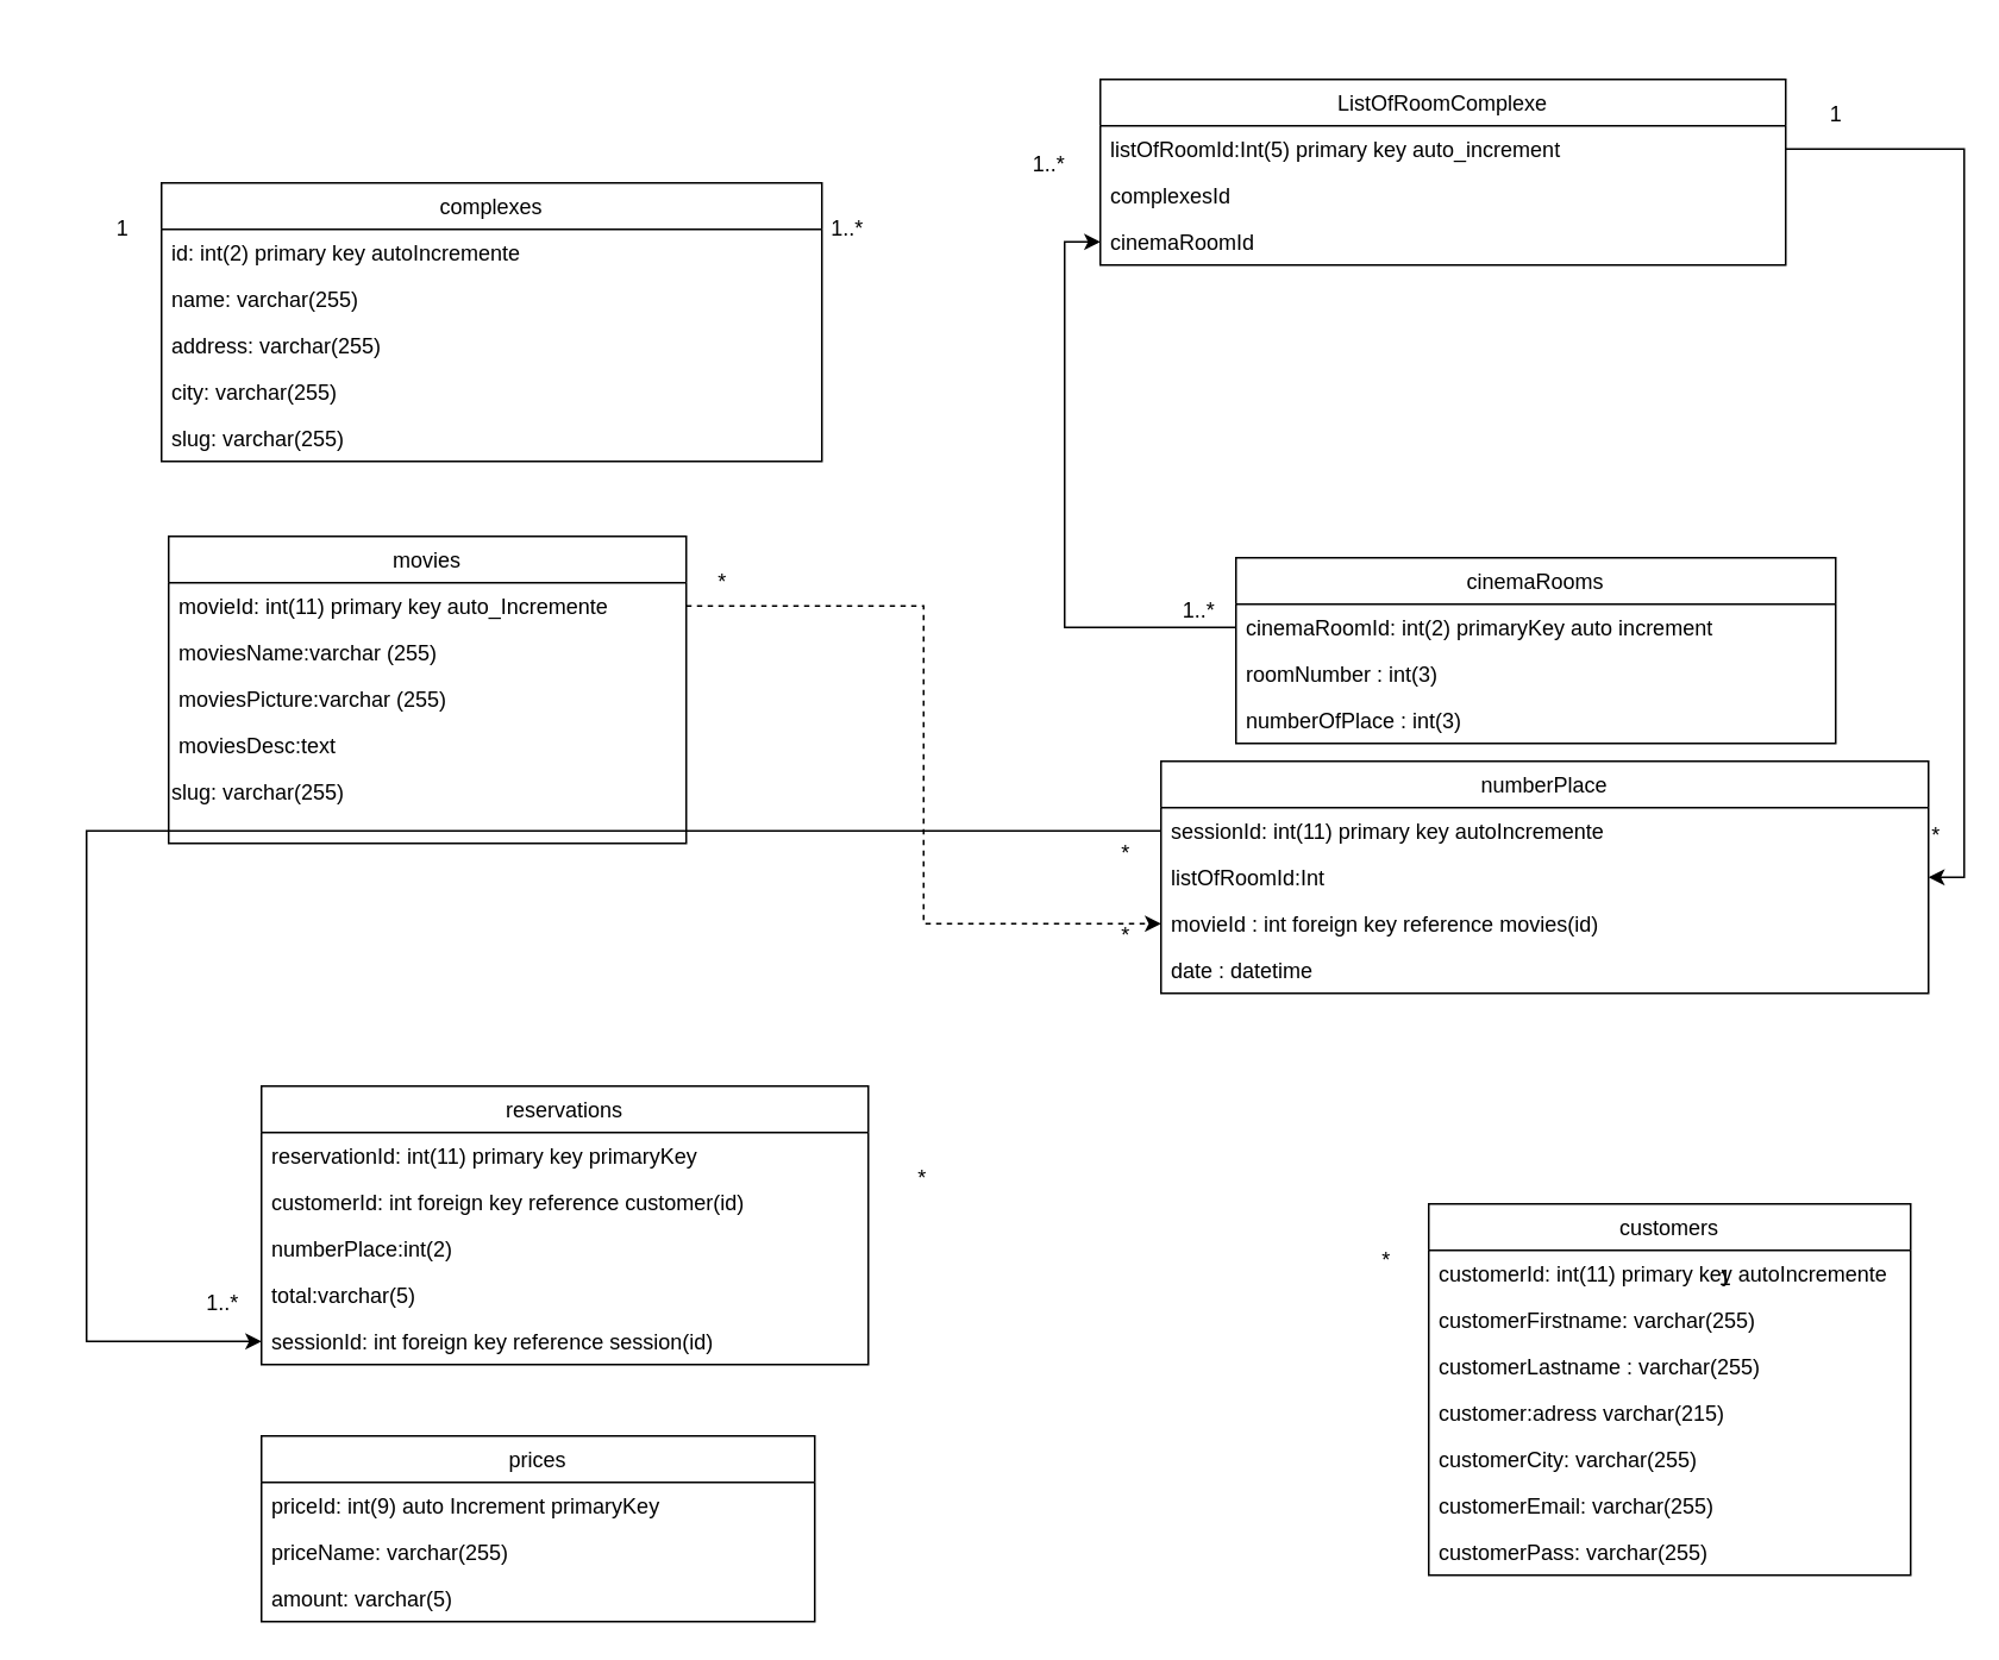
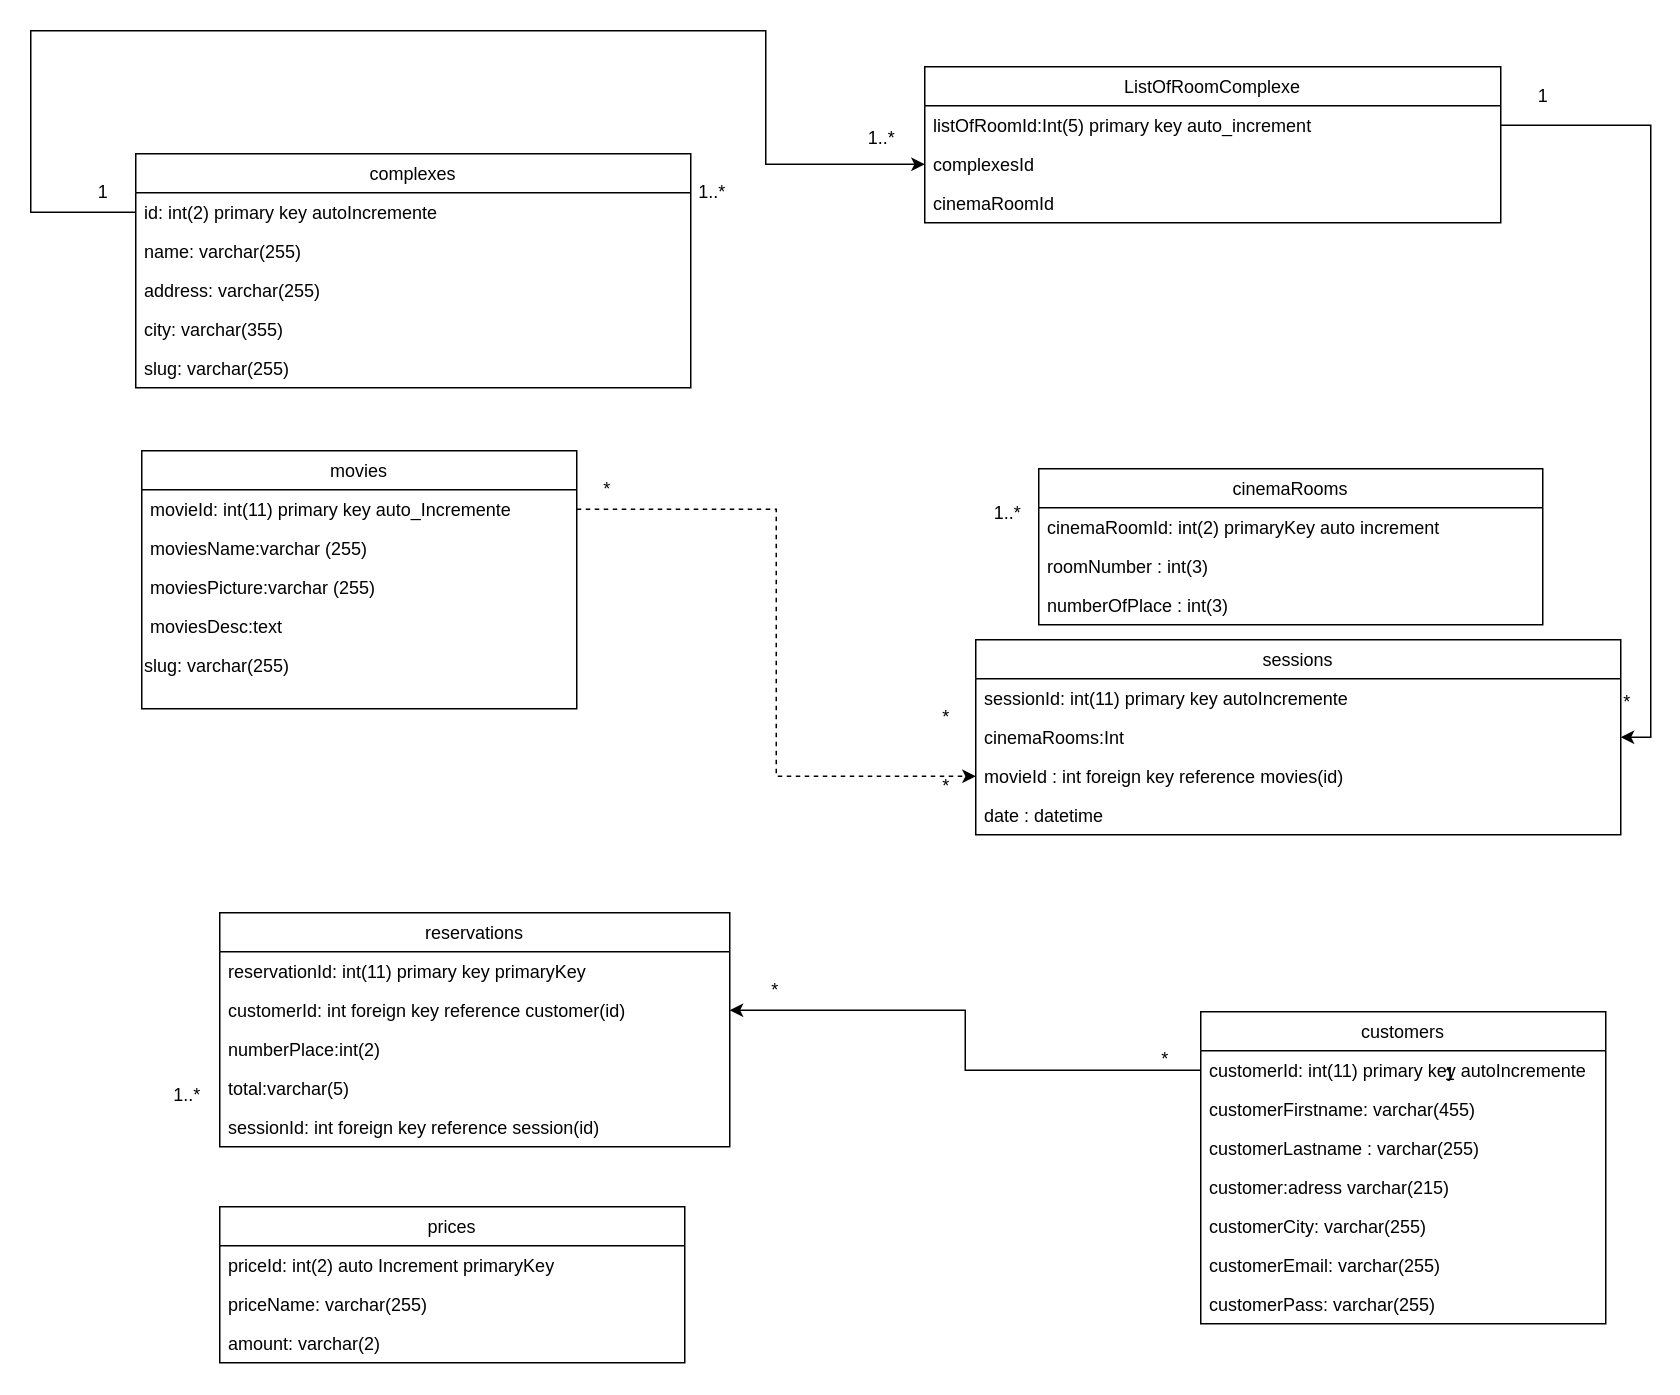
+ <mxCell id="53" style="edgeStyle=orthogonalEdgeStyle;rounded=0;orthogonalLoop=1;jettySize=auto;html=1;exitX=0;exitY=0.5;exitDx=0;exitDy=0;entryX=0;entryY=0.5;entryDx=0;entryDy=0;" edge="1" parent="1" source="3" target="51"><mxGeometry relative="1" as="geometry"><mxPoint x="580" y="96" as="targetPoint" /><Array as="points"><mxPoint x="20" y="141" /><mxPoint x="20" y="20" /><mxPoint x="510" y="20" /><mxPoint x="510" y="109" /></Array></mxGeometry></mxCell>
- <mxCell id="6" value="city: varchar(255)" style="text;strokeColor=none;fillColor=none;align=left;verticalAlign=top;spacingLeft=4;spacingRight=4;overflow=hidden;rotatable=0;points=[[0,0.5],[1,0.5]];portConstraint=eastwest;" vertex="1" parent="2"><mxGeometry y="104" width="370" height="26" as="geometry" /></mxCell>
+ <mxCell id="6" value="city: varchar(355)" style="text;strokeColor=none;fillColor=none;align=left;verticalAlign=top;spacingLeft=4;spacingRight=4;overflow=hidden;rotatable=0;points=[[0,0.5],[1,0.5]];portConstraint=eastwest;" vertex="1" parent="2"><mxGeometry y="104" width="370" height="26" as="geometry" /></mxCell>
- <mxCell id="54" style="edgeStyle=orthogonalEdgeStyle;rounded=0;orthogonalLoop=1;jettySize=auto;html=1;exitX=0;exitY=0.5;exitDx=0;exitDy=0;entryX=0;entryY=0.5;entryDx=0;entryDy=0;" edge="1" parent="1" source="9" target="52"><mxGeometry relative="1" as="geometry" /></mxCell>
- <mxCell id="36" value="numberPlace" style="swimlane;fontStyle=0;childLayout=stackLayout;horizontal=1;startSize=26;fillColor=none;horizontalStack=0;resizeParent=1;resizeParentMax=0;resizeLast=0;collapsible=1;marginBottom=0;" vertex="1" parent="1"><mxGeometry x="650" width="430" height="130" as="geometry" y="426" /></mxCell>
+ <mxCell id="36" value="sessions" style="swimlane;fontStyle=0;childLayout=stackLayout;horizontal=1;startSize=26;fillColor=none;horizontalStack=0;resizeParent=1;resizeParentMax=0;resizeLast=0;collapsible=1;marginBottom=0;" vertex="1" parent="1"><mxGeometry x="650" width="430" height="130" as="geometry" y="426" /></mxCell>
- <mxCell id="60" style="edgeStyle=orthogonalEdgeStyle;rounded=0;orthogonalLoop=1;jettySize=auto;html=1;exitX=0;exitY=0.5;exitDx=0;exitDy=0;entryX=0;entryY=0.5;entryDx=0;entryDy=0;" edge="1" parent="1" source="37" target="35"><mxGeometry relative="1" as="geometry"><Array as="points"><mxPoint x="48" y="465" /><mxPoint x="48" y="751" /></Array></mxGeometry></mxCell>
- <mxCell id="38" value="listOfRoomId:Int" style="text;strokeColor=none;fillColor=none;align=left;verticalAlign=top;spacingLeft=4;spacingRight=4;overflow=hidden;rotatable=0;points=[[0,0.5],[1,0.5]];portConstraint=eastwest;" vertex="1" parent="36"><mxGeometry y="52" width="430" height="26" as="geometry" /></mxCell>
+ <mxCell id="38" value="cinemaRooms:Int" style="text;strokeColor=none;fillColor=none;align=left;verticalAlign=top;spacingLeft=4;spacingRight=4;overflow=hidden;rotatable=0;points=[[0,0.5],[1,0.5]];portConstraint=eastwest;" vertex="1" parent="36"><mxGeometry y="52" width="430" height="26" as="geometry" /></mxCell>
+ <mxCell id="41" style="edgeStyle=orthogonalEdgeStyle;rounded=0;orthogonalLoop=1;jettySize=auto;html=1;entryX=1;entryY=0.5;entryDx=0;entryDy=0;" edge="1" parent="1" source="17" target="32"><mxGeometry relative="1" as="geometry" /></mxCell>
- <mxCell id="18" value="customerFirstname: varchar(255)" style="text;strokeColor=none;fillColor=none;align=left;verticalAlign=top;spacingLeft=4;spacingRight=4;overflow=hidden;rotatable=0;points=[[0,0.5],[1,0.5]];portConstraint=eastwest;" vertex="1" parent="16"><mxGeometry y="52" width="270" height="26" as="geometry" /></mxCell>
+ <mxCell id="18" value="customerFirstname: varchar(455)" style="text;strokeColor=none;fillColor=none;align=left;verticalAlign=top;spacingLeft=4;spacingRight=4;overflow=hidden;rotatable=0;points=[[0,0.5],[1,0.5]];portConstraint=eastwest;" vertex="1" parent="16"><mxGeometry y="52" width="270" height="26" as="geometry" /></mxCell>
- <mxCell id="13" value="priceId: int(9) auto Increment primaryKey" style="text;strokeColor=none;fillColor=none;align=left;verticalAlign=top;spacingLeft=4;spacingRight=4;overflow=hidden;rotatable=0;points=[[0,0.5],[1,0.5]];portConstraint=eastwest;" vertex="1" parent="12"><mxGeometry y="26" width="310" height="26" as="geometry" /></mxCell>
+ <mxCell id="13" value="priceId: int(2) auto Increment primaryKey" style="text;strokeColor=none;fillColor=none;align=left;verticalAlign=top;spacingLeft=4;spacingRight=4;overflow=hidden;rotatable=0;points=[[0,0.5],[1,0.5]];portConstraint=eastwest;" vertex="1" parent="12"><mxGeometry y="26" width="310" height="26" as="geometry" /></mxCell>
- <mxCell id="15" value="amount: varchar(5)" style="text;strokeColor=none;fillColor=none;align=left;verticalAlign=top;spacingLeft=4;spacingRight=4;overflow=hidden;rotatable=0;points=[[0,0.5],[1,0.5]];portConstraint=eastwest;" vertex="1" parent="12"><mxGeometry y="78" width="310" height="26" as="geometry" /></mxCell>
+ <mxCell id="15" value="amount: varchar(2)" style="text;strokeColor=none;fillColor=none;align=left;verticalAlign=top;spacingLeft=4;spacingRight=4;overflow=hidden;rotatable=0;points=[[0,0.5],[1,0.5]];portConstraint=eastwest;" vertex="1" parent="12"><mxGeometry y="78" width="310" height="26" as="geometry" /></mxCell>
